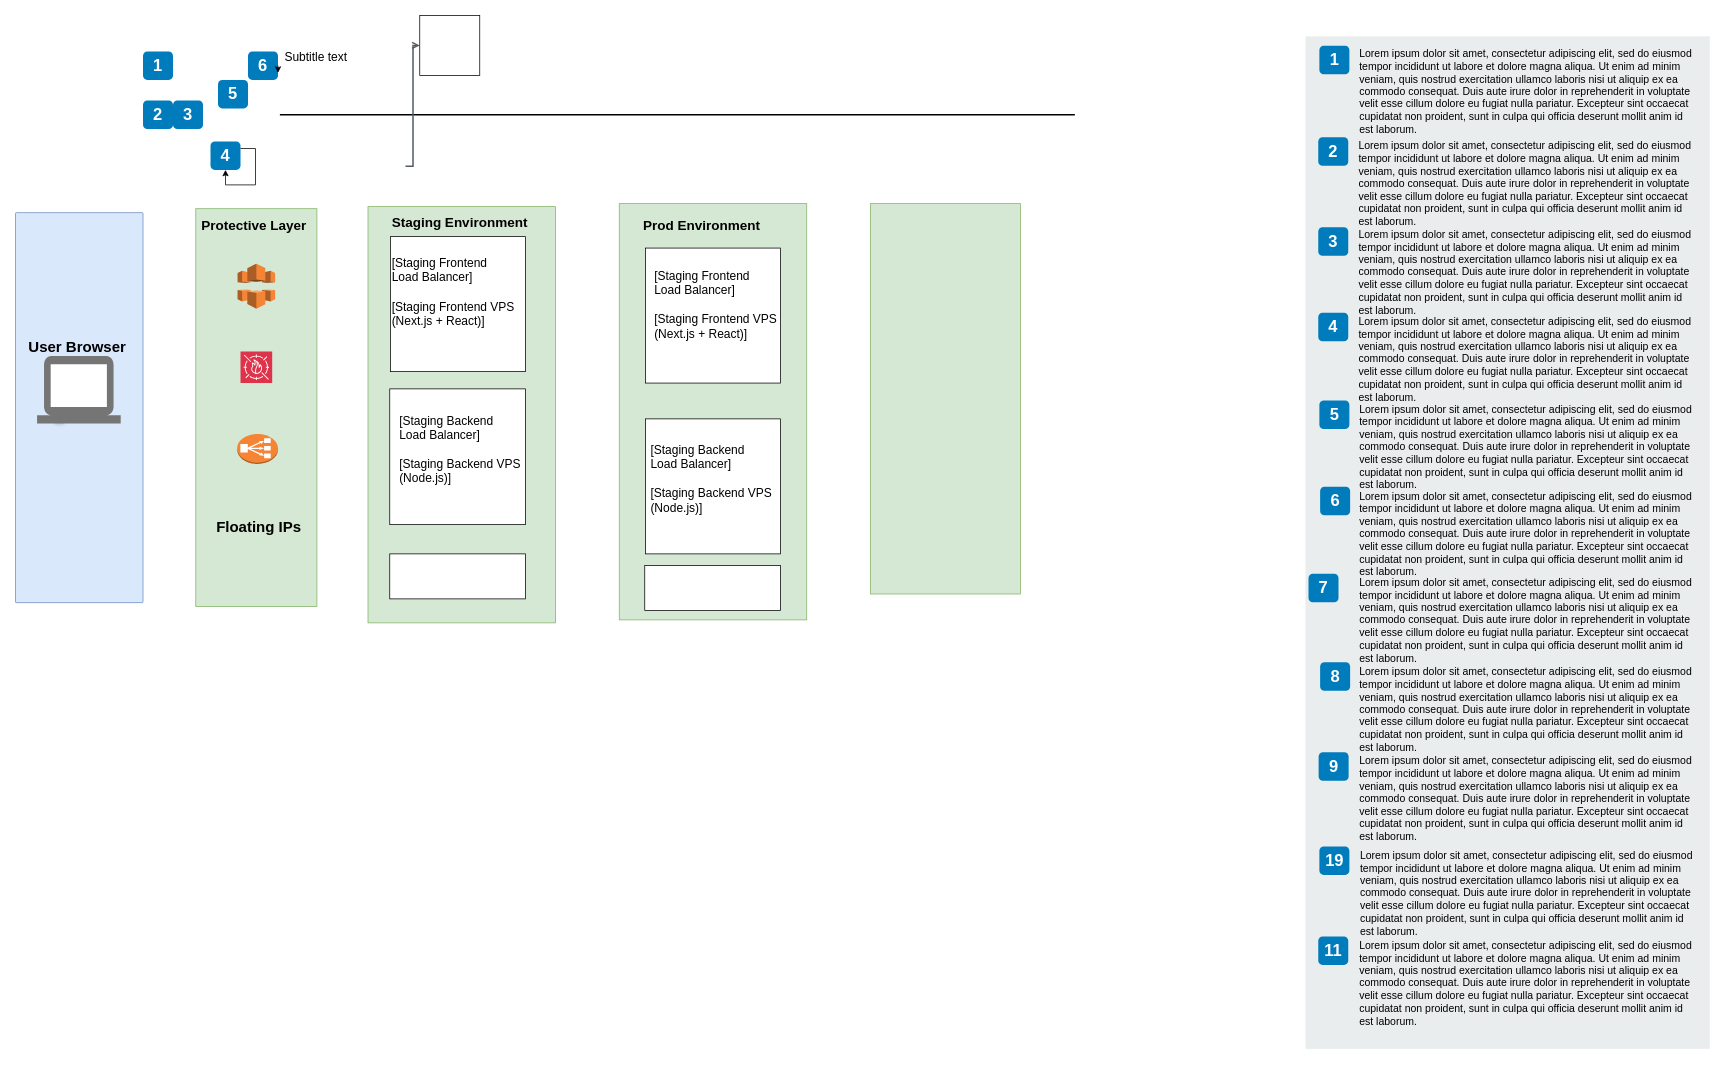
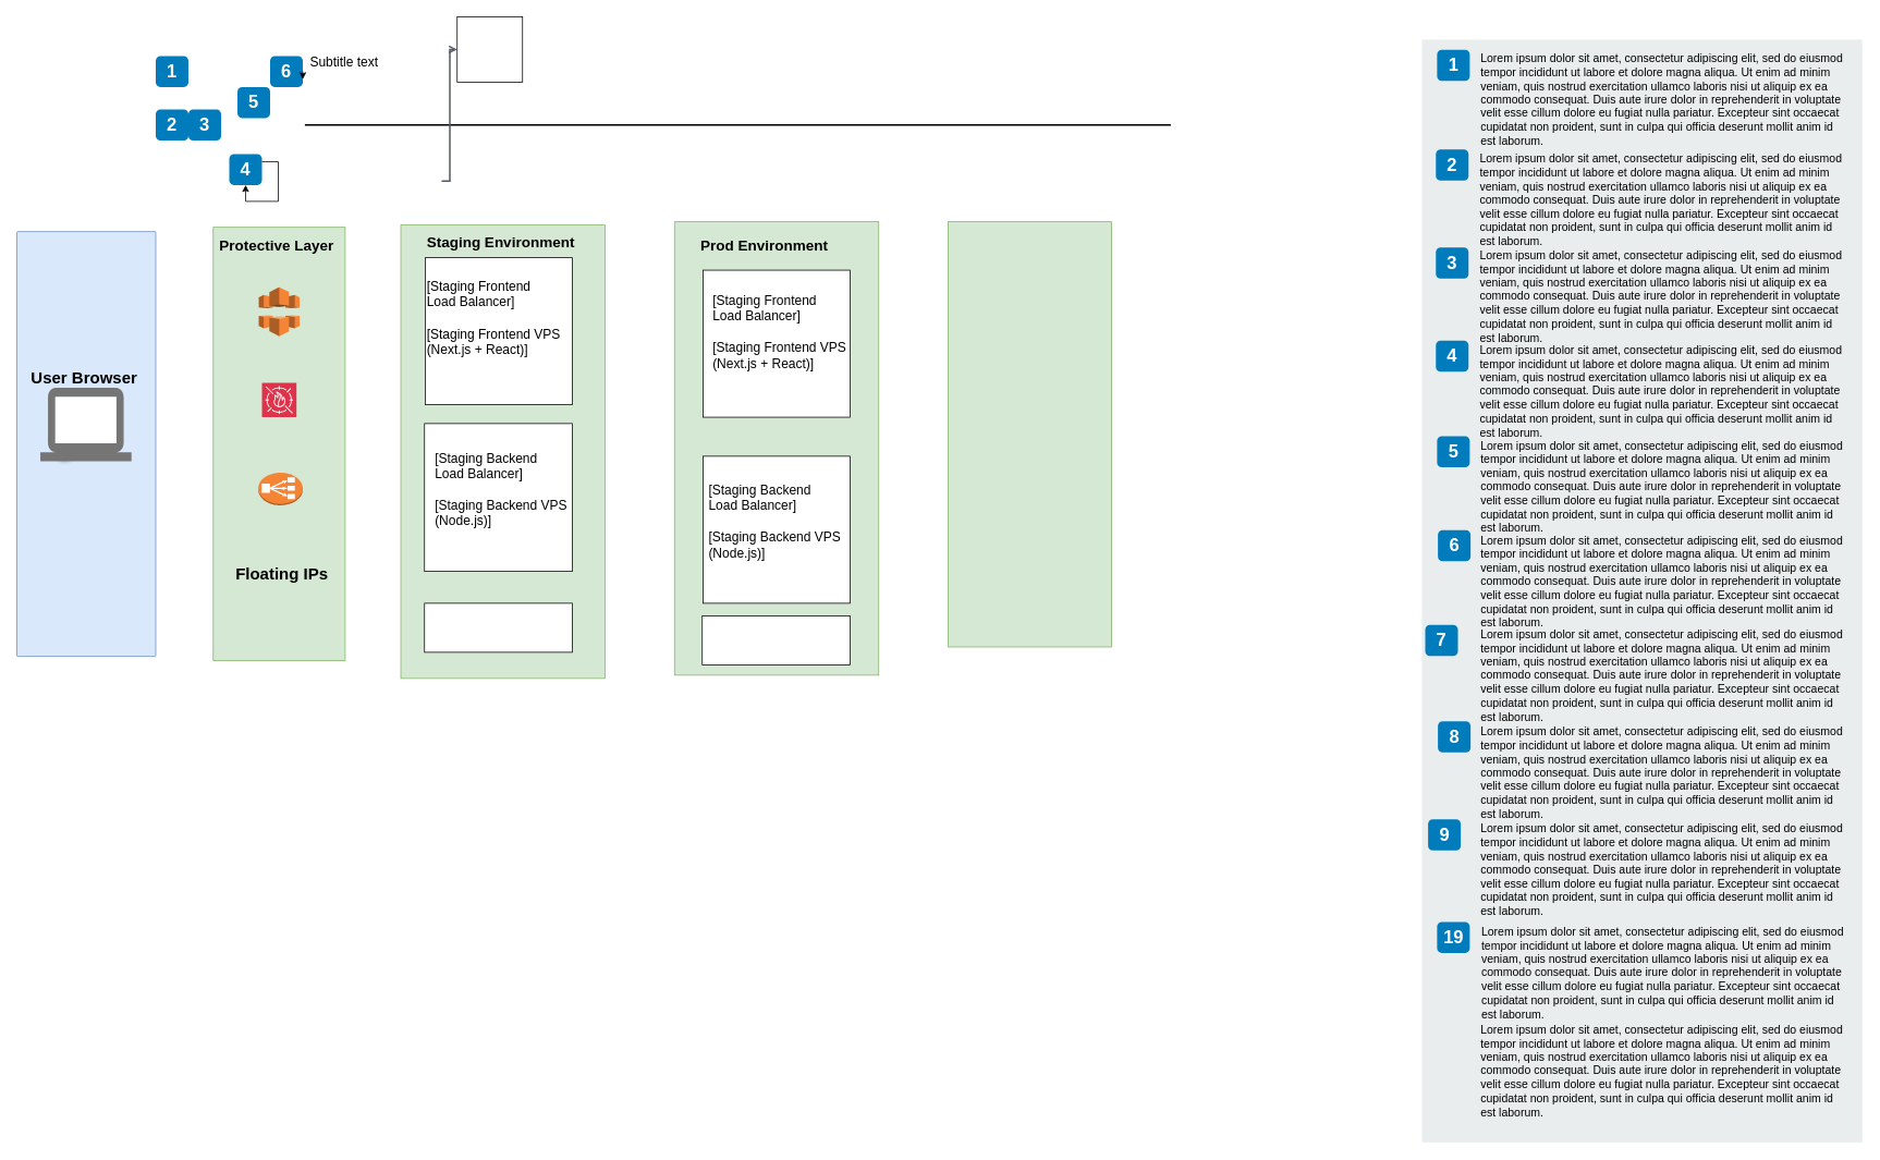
- <mxCell id="22" value="9" style="rounded=1;whiteSpace=wrap;html=1;fillColor=#007CBD;strokeColor=none;fontColor=#FFFFFF;fontStyle=1;fontSize=22;labelBackgroundColor=none;" parent="1" vertex="1"><mxGeometry x="1757.5" y="1002.5" width="40" height="38" as="geometry" /></mxCell>
+ <mxCell id="22" value="9" style="rounded=1;whiteSpace=wrap;html=1;fillColor=#007CBD;strokeColor=none;fontColor=#FFFFFF;fontStyle=1;fontSize=22;labelBackgroundColor=none;" parent="1" vertex="1"><mxGeometry x="1747.5" y="1002.5" width="40" height="38" as="geometry" /></mxCell>
- <mxCell id="34" value="11" style="rounded=1;whiteSpace=wrap;html=1;fillColor=#007CBD;strokeColor=none;fontColor=#FFFFFF;fontStyle=1;fontSize=22;labelBackgroundColor=none;" parent="1" vertex="1"><mxGeometry x="1757" y="1248" width="40" height="38" as="geometry" /></mxCell>
